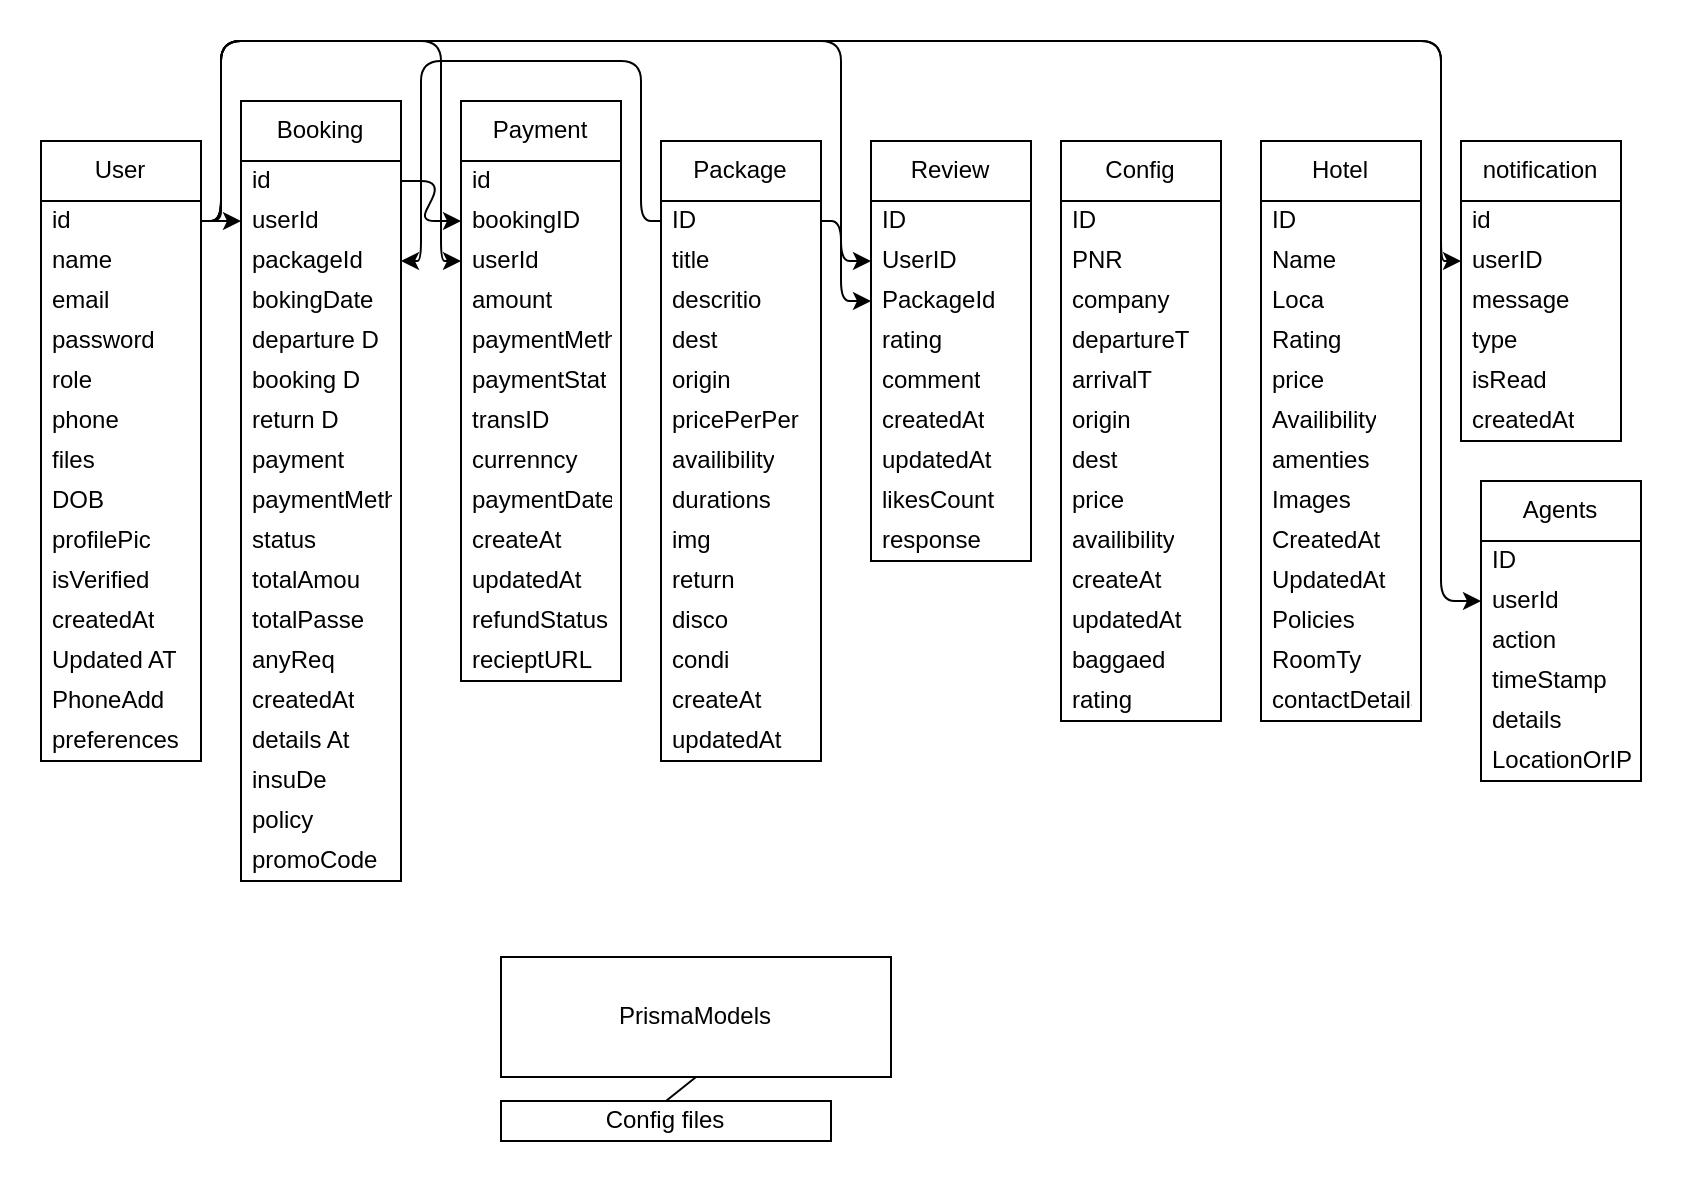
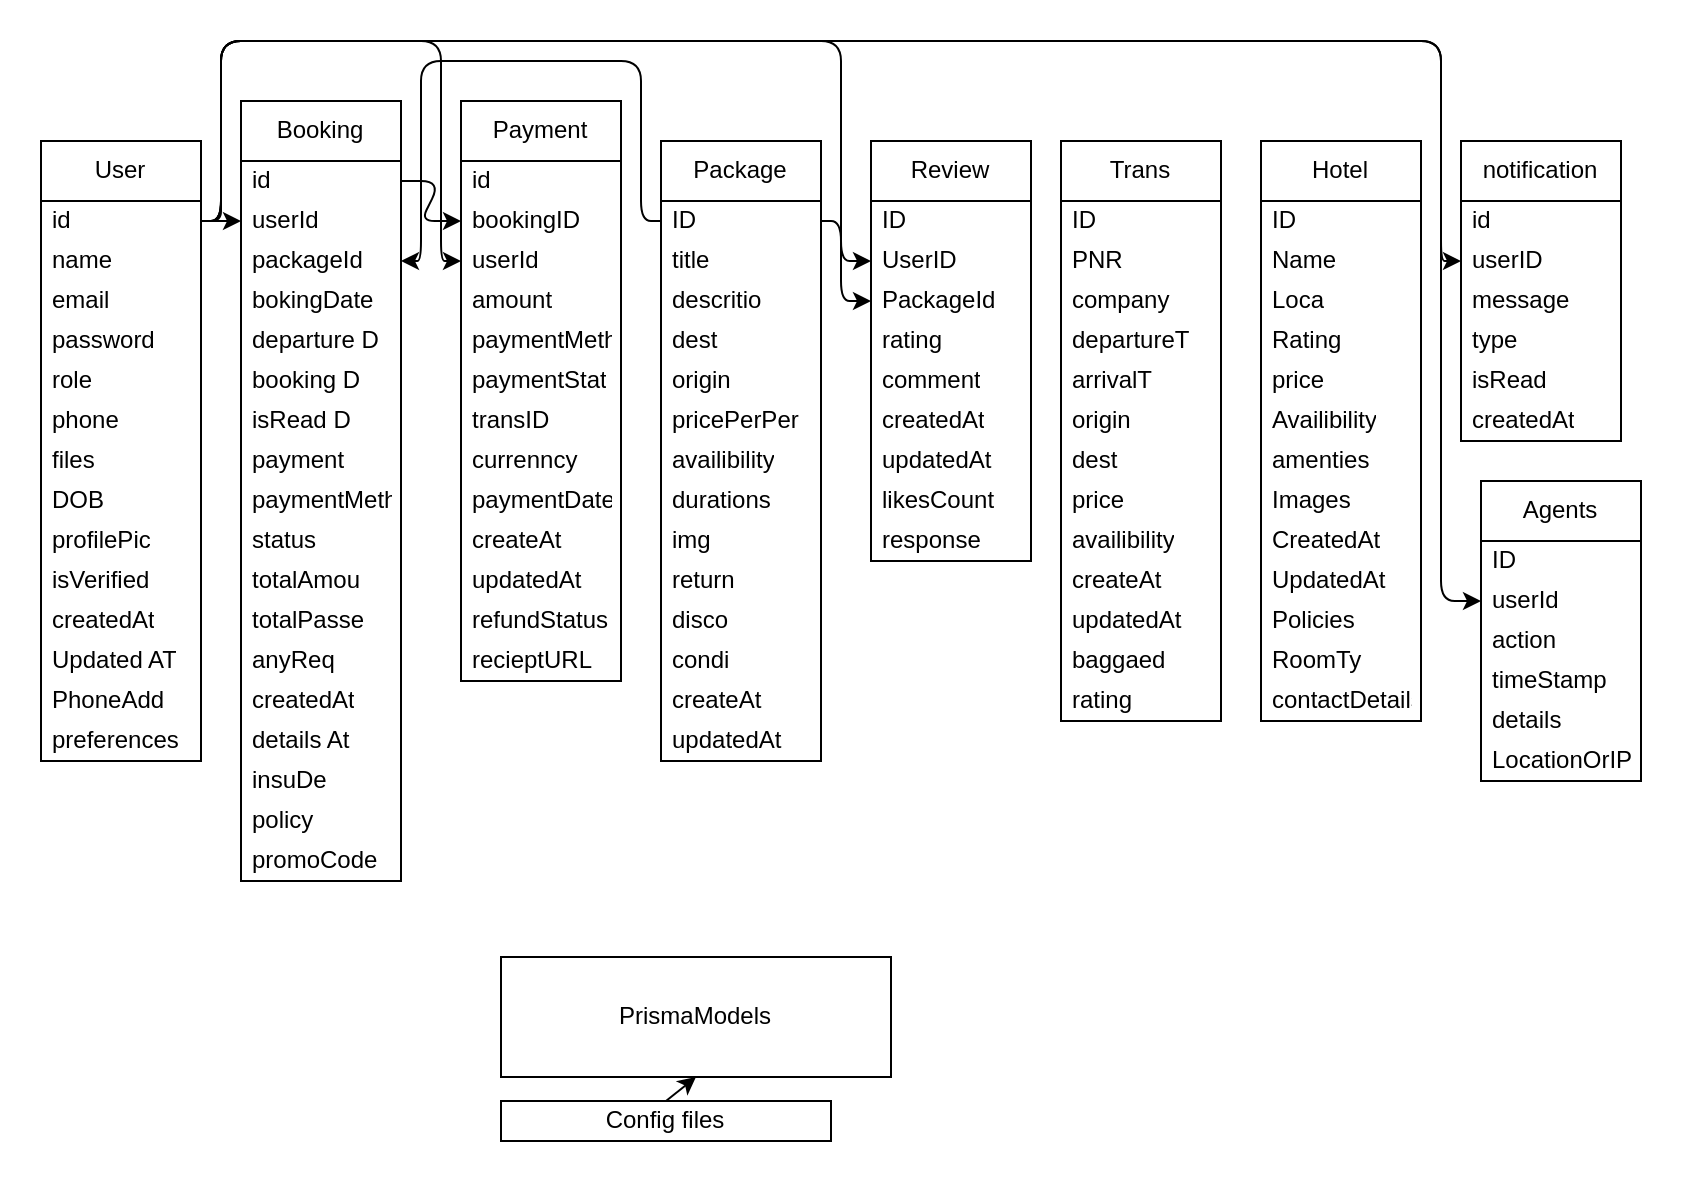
- <mxCell id="88" value="Config" style="swimlane;fontStyle=0;childLayout=stackLayout;horizontal=1;startSize=30;horizontalStack=0;resizeParent=1;resizeParentMax=0;resizeLast=0;collapsible=1;marginBottom=0;whiteSpace=wrap;html=1;" parent="1" vertex="1"><mxGeometry x="530" y="70" width="80" height="290" as="geometry"><mxRectangle x="70" y="150" width="60" height="30" as="alternateBounds" /></mxGeometry></mxCell>
+ <mxCell id="88" value="Trans" style="swimlane;fontStyle=0;childLayout=stackLayout;horizontal=1;startSize=30;horizontalStack=0;resizeParent=1;resizeParentMax=0;resizeLast=0;collapsible=1;marginBottom=0;whiteSpace=wrap;html=1;" parent="1" vertex="1"><mxGeometry x="530" y="70" width="80" height="290" as="geometry"><mxRectangle x="70" y="150" width="60" height="30" as="alternateBounds" /></mxGeometry></mxCell>
- <mxCell id="25" value="return D" style="text;strokeColor=none;fillColor=none;align=left;verticalAlign=middle;spacingLeft=4;spacingRight=4;overflow=hidden;points=[[0,0.5],[1,0.5]];portConstraint=eastwest;rotatable=0;whiteSpace=wrap;html=1;" parent="18" vertex="1"><mxGeometry y="150" width="80" height="20" as="geometry" /></mxCell>
+ <mxCell id="25" value="isRead D" style="text;strokeColor=none;fillColor=none;align=left;verticalAlign=middle;spacingLeft=4;spacingRight=4;overflow=hidden;points=[[0,0.5],[1,0.5]];portConstraint=eastwest;rotatable=0;whiteSpace=wrap;html=1;" parent="18" vertex="1"><mxGeometry y="150" width="80" height="20" as="geometry" /></mxCell>
- <mxCell id="2" style="edgeStyle=none;html=1;exitX=0.5;exitY=0;exitDx=0;exitDy=0;entryX=0.5;entryY=1;entryDx=0;entryDy=0;endArrow=none;" parent="1" source="3" target="127" edge="1"><mxGeometry relative="1" as="geometry" /></mxCell>
+ <mxCell id="2" style="edgeStyle=none;html=1;exitX=0.5;exitY=0;exitDx=0;exitDy=0;entryX=0.5;entryY=1;entryDx=0;entryDy=0;" parent="1" source="3" target="127" edge="1"><mxGeometry relative="1" as="geometry" /></mxCell>
